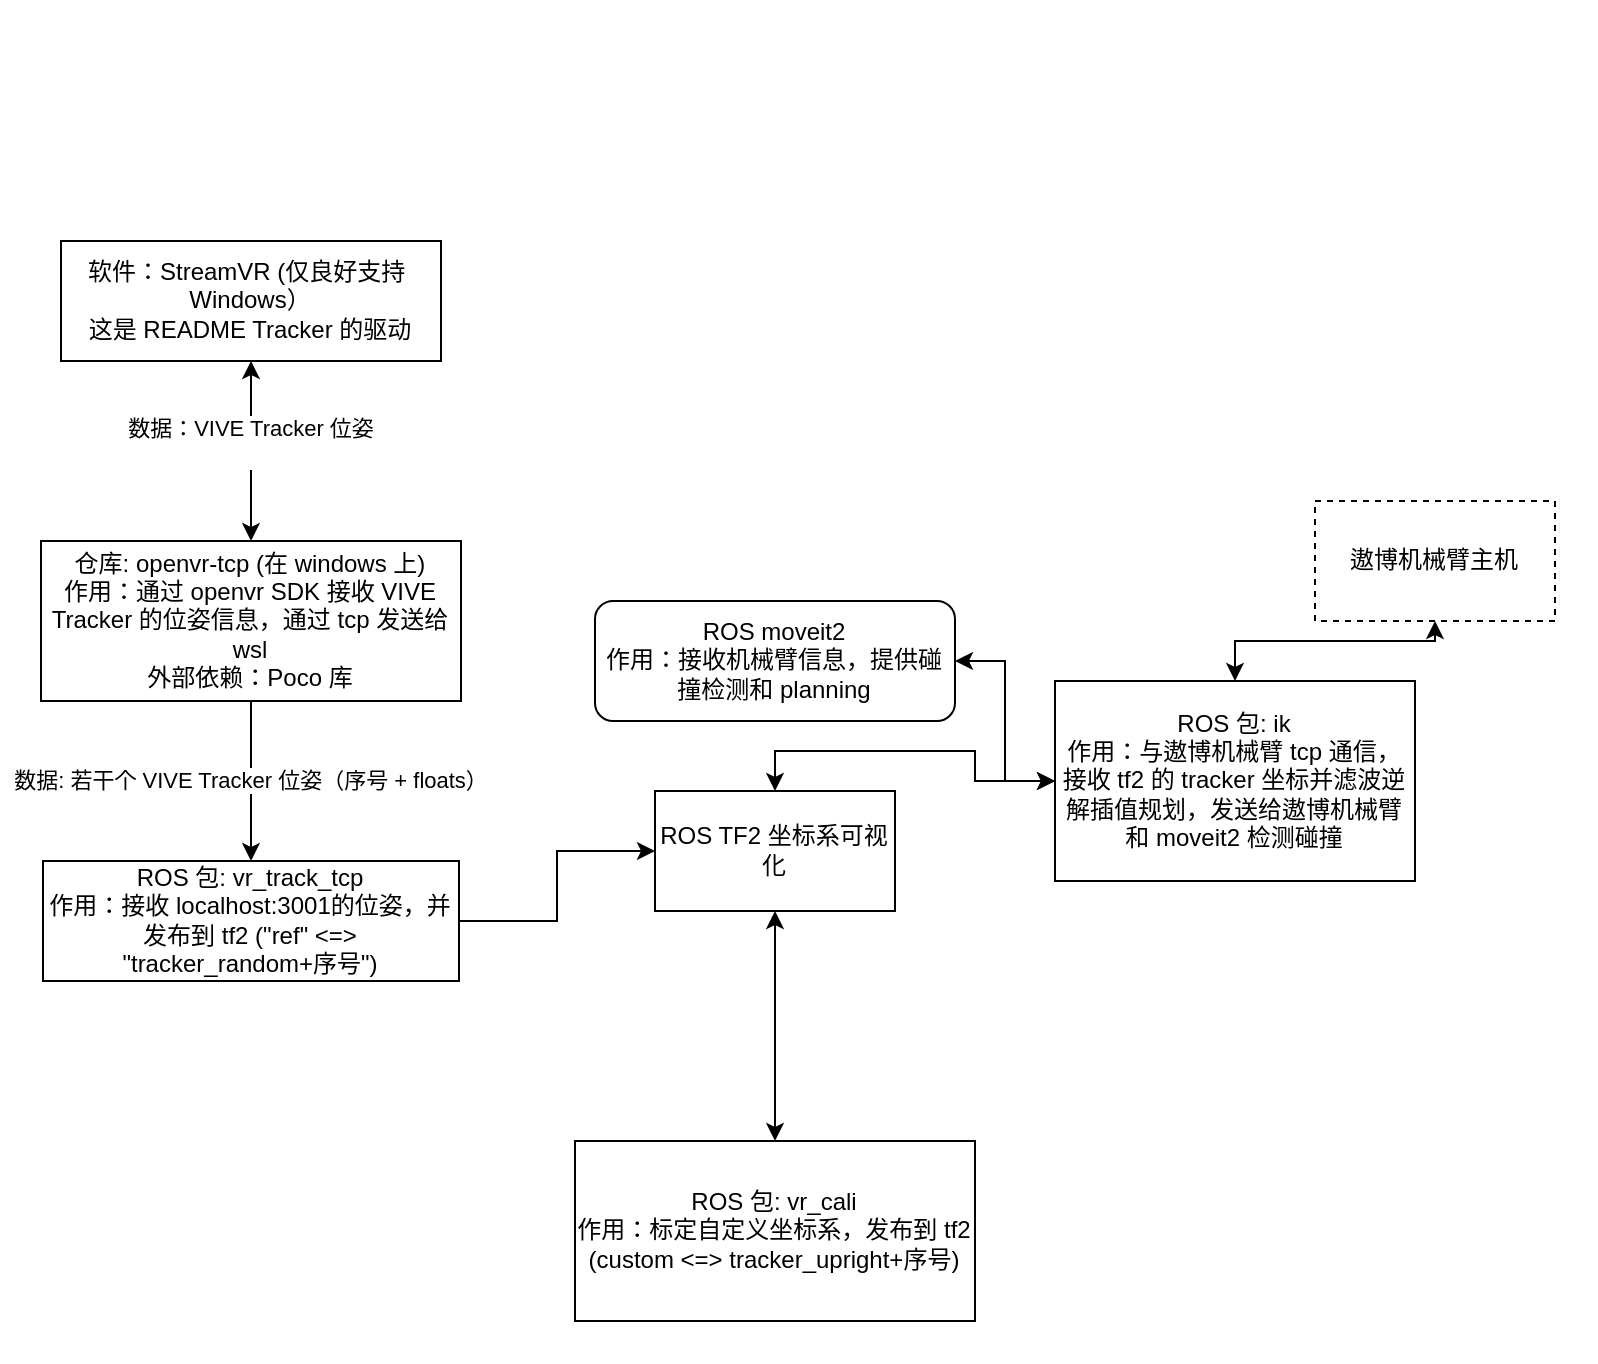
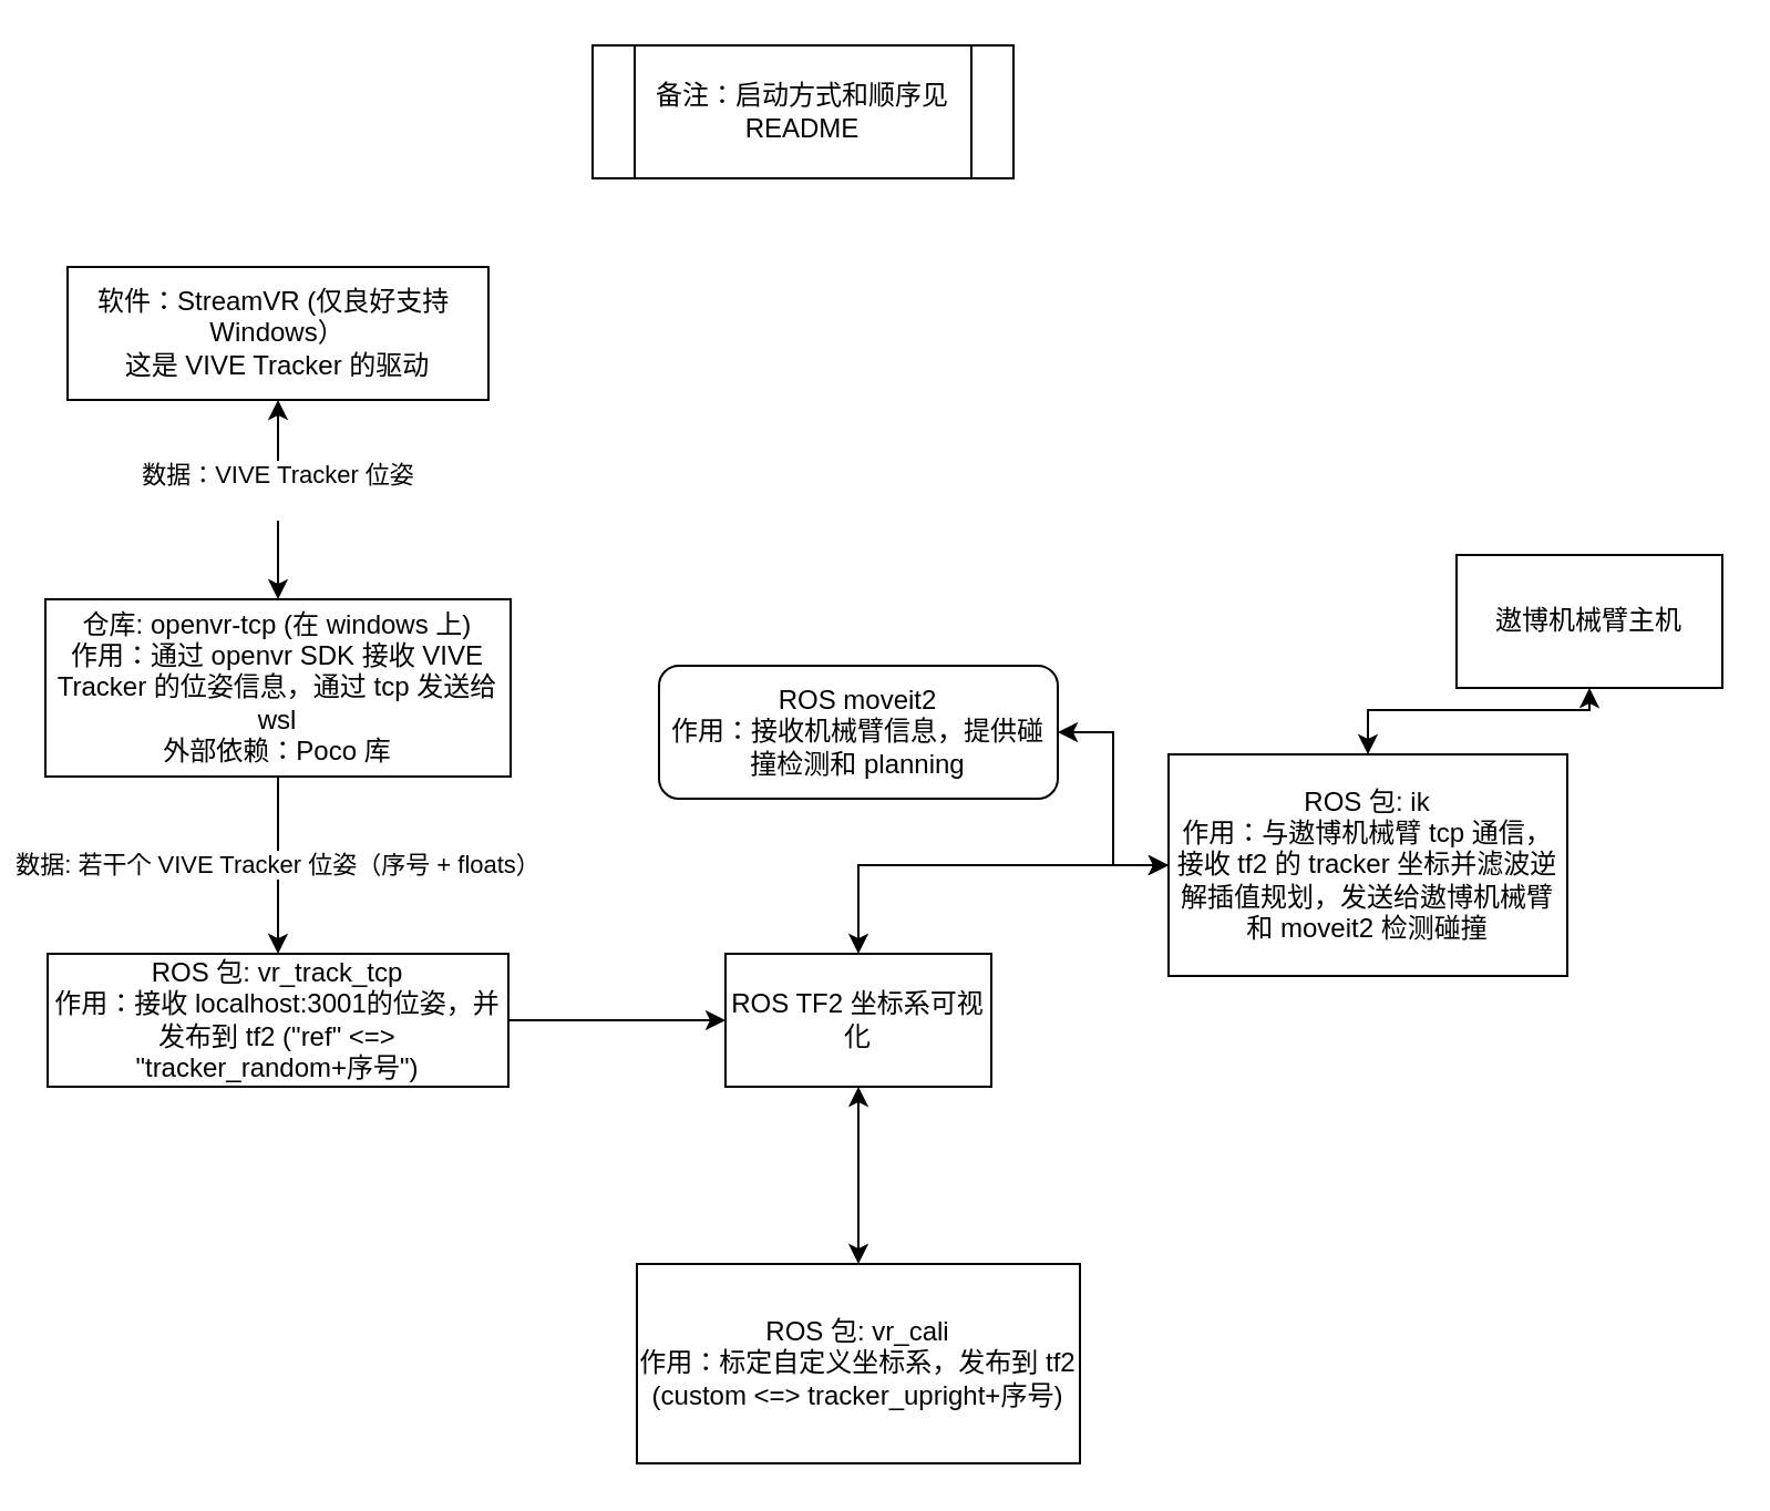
+ <mxCell id="8" value="备注：启动方式和顺序见 README" style="shape=process;whiteSpace=wrap;html=1;backgroundOutline=1;" vertex="1" parent="1"><mxGeometry x="267" y="20" width="190" height="60" as="geometry" /></mxCell>
- <mxCell id="7" value="软件：StreamVR (仅良好支持&amp;nbsp; Windows）&lt;div&gt;这是 README Tracker 的驱动&lt;/div&gt;" style="rounded=0;whiteSpace=wrap;html=1;" vertex="1" parent="1"><mxGeometry x="30" y="120" width="190" height="60" as="geometry" /></mxCell>
+ <mxCell id="7" value="软件：StreamVR (仅良好支持&amp;nbsp; Windows）&lt;div&gt;这是 VIVE Tracker 的驱动&lt;/div&gt;" style="rounded=0;whiteSpace=wrap;html=1;" vertex="1" parent="1"><mxGeometry x="30" y="120" width="190" height="60" as="geometry" /></mxCell>
- <mxCell id="19" value="遨博机械臂主机" style="rounded=0;whiteSpace=wrap;html=1;dashed=1;" vertex="1" parent="1"><mxGeometry x="657" y="250" width="120" height="60" as="geometry" /></mxCell>
+ <mxCell id="19" value="遨博机械臂主机" style="rounded=0;whiteSpace=wrap;html=1;" vertex="1" parent="1"><mxGeometry x="657" y="250" width="120" height="60" as="geometry" /></mxCell>
- <mxCell id="12" value="ROS TF2 坐标系可视化" style="rounded=0;whiteSpace=wrap;html=1;" vertex="1" parent="1"><mxGeometry x="327" y="395" width="120" height="60" as="geometry" /></mxCell>
+ <mxCell id="12" value="ROS TF2 坐标系可视化" style="rounded=0;whiteSpace=wrap;html=1;" vertex="1" parent="1"><mxGeometry x="327" y="430" width="120" height="60" as="geometry" /></mxCell>
